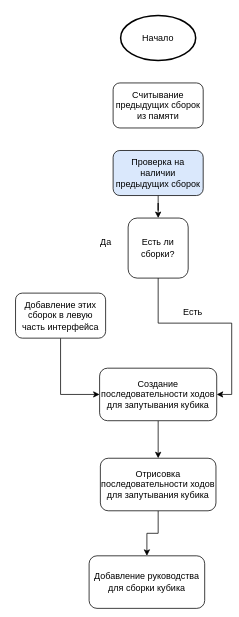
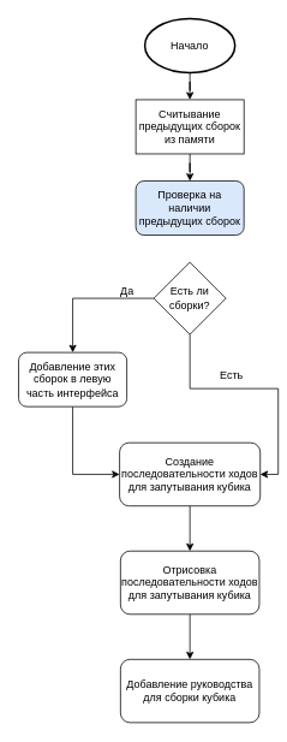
+ <mxCell id="2" style="edgeStyle=orthogonalEdgeStyle;rounded=0;orthogonalLoop=1;jettySize=auto;html=1;entryX=0.5;entryY=0;entryDx=0;entryDy=0;" edge="1" parent="1" source="3" target="5"><mxGeometry relative="1" as="geometry" /></mxCell>
- <mxCell id="5" value="Считывание предыдущих сборок из памяти" style="rounded=1;whiteSpace=wrap;html=1;" vertex="1" parent="1"><mxGeometry x="150" y="110" width="120" height="60" as="geometry" /></mxCell>
+ <mxCell id="5" value="Считывание предыдущих сборок из памяти" style="whiteSpace=wrap;html=1;rounded=0;" vertex="1" parent="1"><mxGeometry x="150" y="110" width="120" height="60" as="geometry" /></mxCell>
+ <mxCell id="4" style="edgeStyle=orthogonalEdgeStyle;rounded=0;orthogonalLoop=1;jettySize=auto;html=1;" edge="1" parent="1" source="5" target="7"><mxGeometry relative="1" as="geometry" /></mxCell>
- <mxCell id="6" style="edgeStyle=orthogonalEdgeStyle;rounded=0;orthogonalLoop=1;jettySize=auto;html=1;" edge="1" parent="1" source="7" target="10"><mxGeometry relative="1" as="geometry" /></mxCell>
- <mxCell id="10" value="Есть ли сборки?" style="whiteSpace=wrap;html=1;rounded=1;" vertex="1" parent="1"><mxGeometry x="170" y="290" width="80" height="80" as="geometry" /></mxCell>
+ <mxCell id="10" value="Есть ли сборки?" style="rhombus;whiteSpace=wrap;html=1;" vertex="1" parent="1"><mxGeometry x="170" y="290" width="80" height="80" as="geometry" /></mxCell>
+ <mxCell id="8" style="edgeStyle=orthogonalEdgeStyle;rounded=0;orthogonalLoop=1;jettySize=auto;html=1;entryX=0.5;entryY=0;entryDx=0;entryDy=0;" edge="1" parent="1" source="10" target="12"><mxGeometry relative="1" as="geometry" /></mxCell>
- <mxCell id="19" value="Добавление руководства для сборки кубика" style="rounded=1;whiteSpace=wrap;html=1;" vertex="1" parent="1"><mxGeometry x="118" y="740" width="154" height="70" as="geometry" /></mxCell>
+ <mxCell id="19" value="Добавление руководства для сборки кубика" style="rounded=1;whiteSpace=wrap;html=1;" vertex="1" parent="1"><mxGeometry x="133" y="730" width="154" height="70" as="geometry" /></mxCell>
